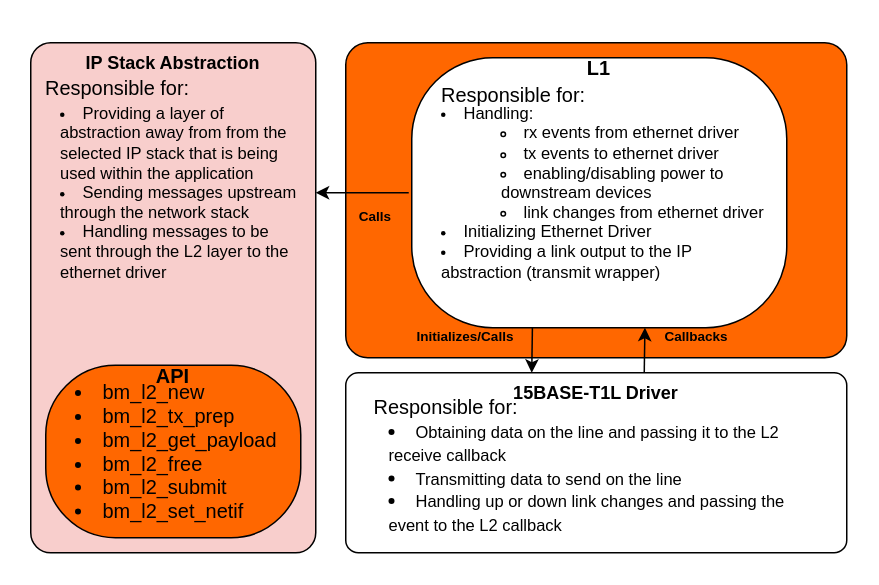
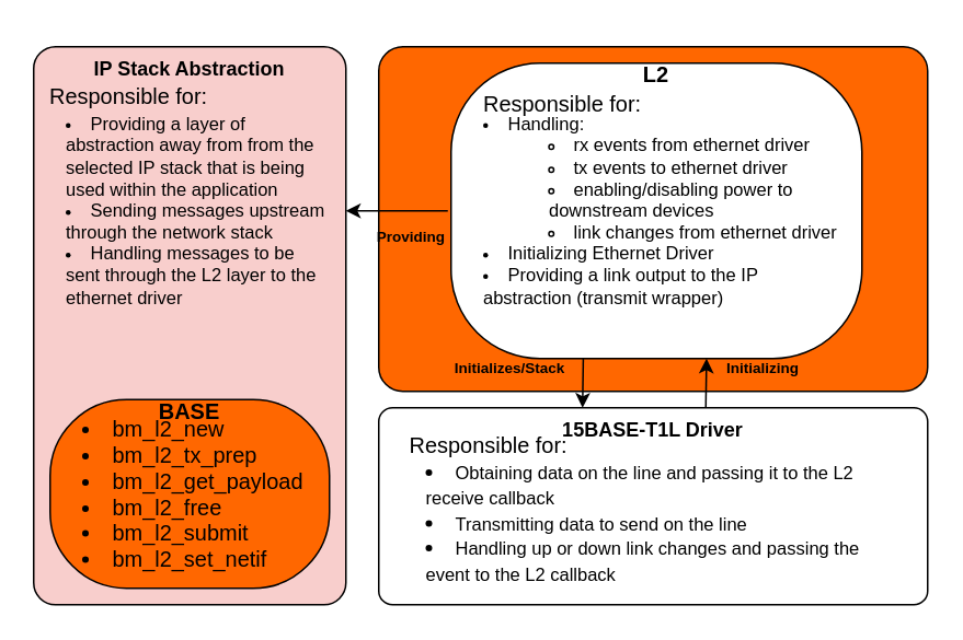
- <mxCell id="4" value="L1" style="html=1;overflow=block;blockSpacing=1;whiteSpace=wrap;fontSize=13.3;fontStyle=1;spacing=0;strokeColor=#000000;fillOpacity=100;rounded=1;absoluteArcSize=1;arcSize=108;fillColor=#FFFFFF;strokeWidth=NaN;container=1;pointerEvents=0;collapsible=0;recursiveResize=0;lucidId=lJpaGHonDv_a;verticalAlign=top;fontColor=#000000;" parent="1" vertex="1"><mxGeometry x="274" y="38" width="250" height="180" as="geometry" /></mxCell>
+ <mxCell id="4" value="L2" style="html=1;overflow=block;blockSpacing=1;whiteSpace=wrap;fontSize=13.3;fontStyle=1;spacing=0;strokeColor=#000000;fillOpacity=100;rounded=1;absoluteArcSize=1;arcSize=108;fillColor=#FFFFFF;strokeWidth=NaN;container=1;pointerEvents=0;collapsible=0;recursiveResize=0;lucidId=lJpaGHonDv_a;verticalAlign=top;fontColor=#000000;" parent="1" vertex="1"><mxGeometry x="274" y="38" width="250" height="180" as="geometry" /></mxCell>
- <mxCell id="14" value="&lt;font style=&quot;font-size: 9px;&quot;&gt;Calls&lt;/font&gt;" style="text;html=1;align=center;verticalAlign=middle;whiteSpace=wrap;rounded=0;fontStyle=1" parent="1" vertex="1"><mxGeometry x="220" y="128" width="60" height="30" as="geometry" /></mxCell>
+ <mxCell id="14" value="&lt;font style=&quot;font-size: 9px;&quot;&gt;Providing&lt;/font&gt;" style="text;html=1;align=center;verticalAlign=middle;whiteSpace=wrap;rounded=0;fontStyle=1" parent="1" vertex="1"><mxGeometry x="220" y="128" width="60" height="30" as="geometry" /></mxCell>
- <mxCell id="20" value="&lt;font style=&quot;font-size: 9px;&quot;&gt;Initializes/Calls&lt;/font&gt;" style="text;html=1;align=center;verticalAlign=middle;whiteSpace=wrap;rounded=0;fontStyle=1" vertex="1" parent="1"><mxGeometry x="280" y="208" width="60" height="30" as="geometry" /></mxCell>
+ <mxCell id="20" value="&lt;font style=&quot;font-size: 9px;&quot;&gt;Initializes/Stack&lt;/font&gt;" style="text;html=1;align=center;verticalAlign=middle;whiteSpace=wrap;rounded=0;fontStyle=1" vertex="1" parent="1"><mxGeometry x="280" y="208" width="60" height="30" as="geometry" /></mxCell>
- <mxCell id="21" value="&lt;font style=&quot;font-size: 9px;&quot;&gt;Callbacks&lt;/font&gt;" style="text;html=1;align=center;verticalAlign=middle;whiteSpace=wrap;rounded=0;fontStyle=1" vertex="1" parent="1"><mxGeometry x="434" y="208" width="60" height="30" as="geometry" /></mxCell>
+ <mxCell id="21" value="&lt;font style=&quot;font-size: 9px;&quot;&gt;Initializing&lt;/font&gt;" style="text;html=1;align=center;verticalAlign=middle;whiteSpace=wrap;rounded=0;fontStyle=1" vertex="1" parent="1"><mxGeometry x="434" y="208" width="60" height="30" as="geometry" /></mxCell>
- <mxCell id="11" value="API" style="html=1;overflow=block;blockSpacing=1;whiteSpace=wrap;fontSize=13.3;fontStyle=1;spacing=0;verticalAlign=top;strokeColor=#000000;rounded=1;absoluteArcSize=1;arcSize=93;fillColor=#FF6700;strokeWidth=NaN;container=0;pointerEvents=0;collapsible=0;recursiveResize=0;lucidId=_Jpa2be36_ob;fontColor=#000000;" parent="10" vertex="1"><mxGeometry width="170" height="115" as="geometry" /></mxCell>
+ <mxCell id="11" value="BASE" style="html=1;overflow=block;blockSpacing=1;whiteSpace=wrap;fontSize=13.3;fontStyle=1;spacing=0;verticalAlign=top;strokeColor=#000000;rounded=1;absoluteArcSize=1;arcSize=93;fillColor=#FF6700;strokeWidth=NaN;container=0;pointerEvents=0;collapsible=0;recursiveResize=0;lucidId=_Jpa2be36_ob;fontColor=#000000;" parent="10" vertex="1"><mxGeometry width="170" height="115" as="geometry" /></mxCell>
